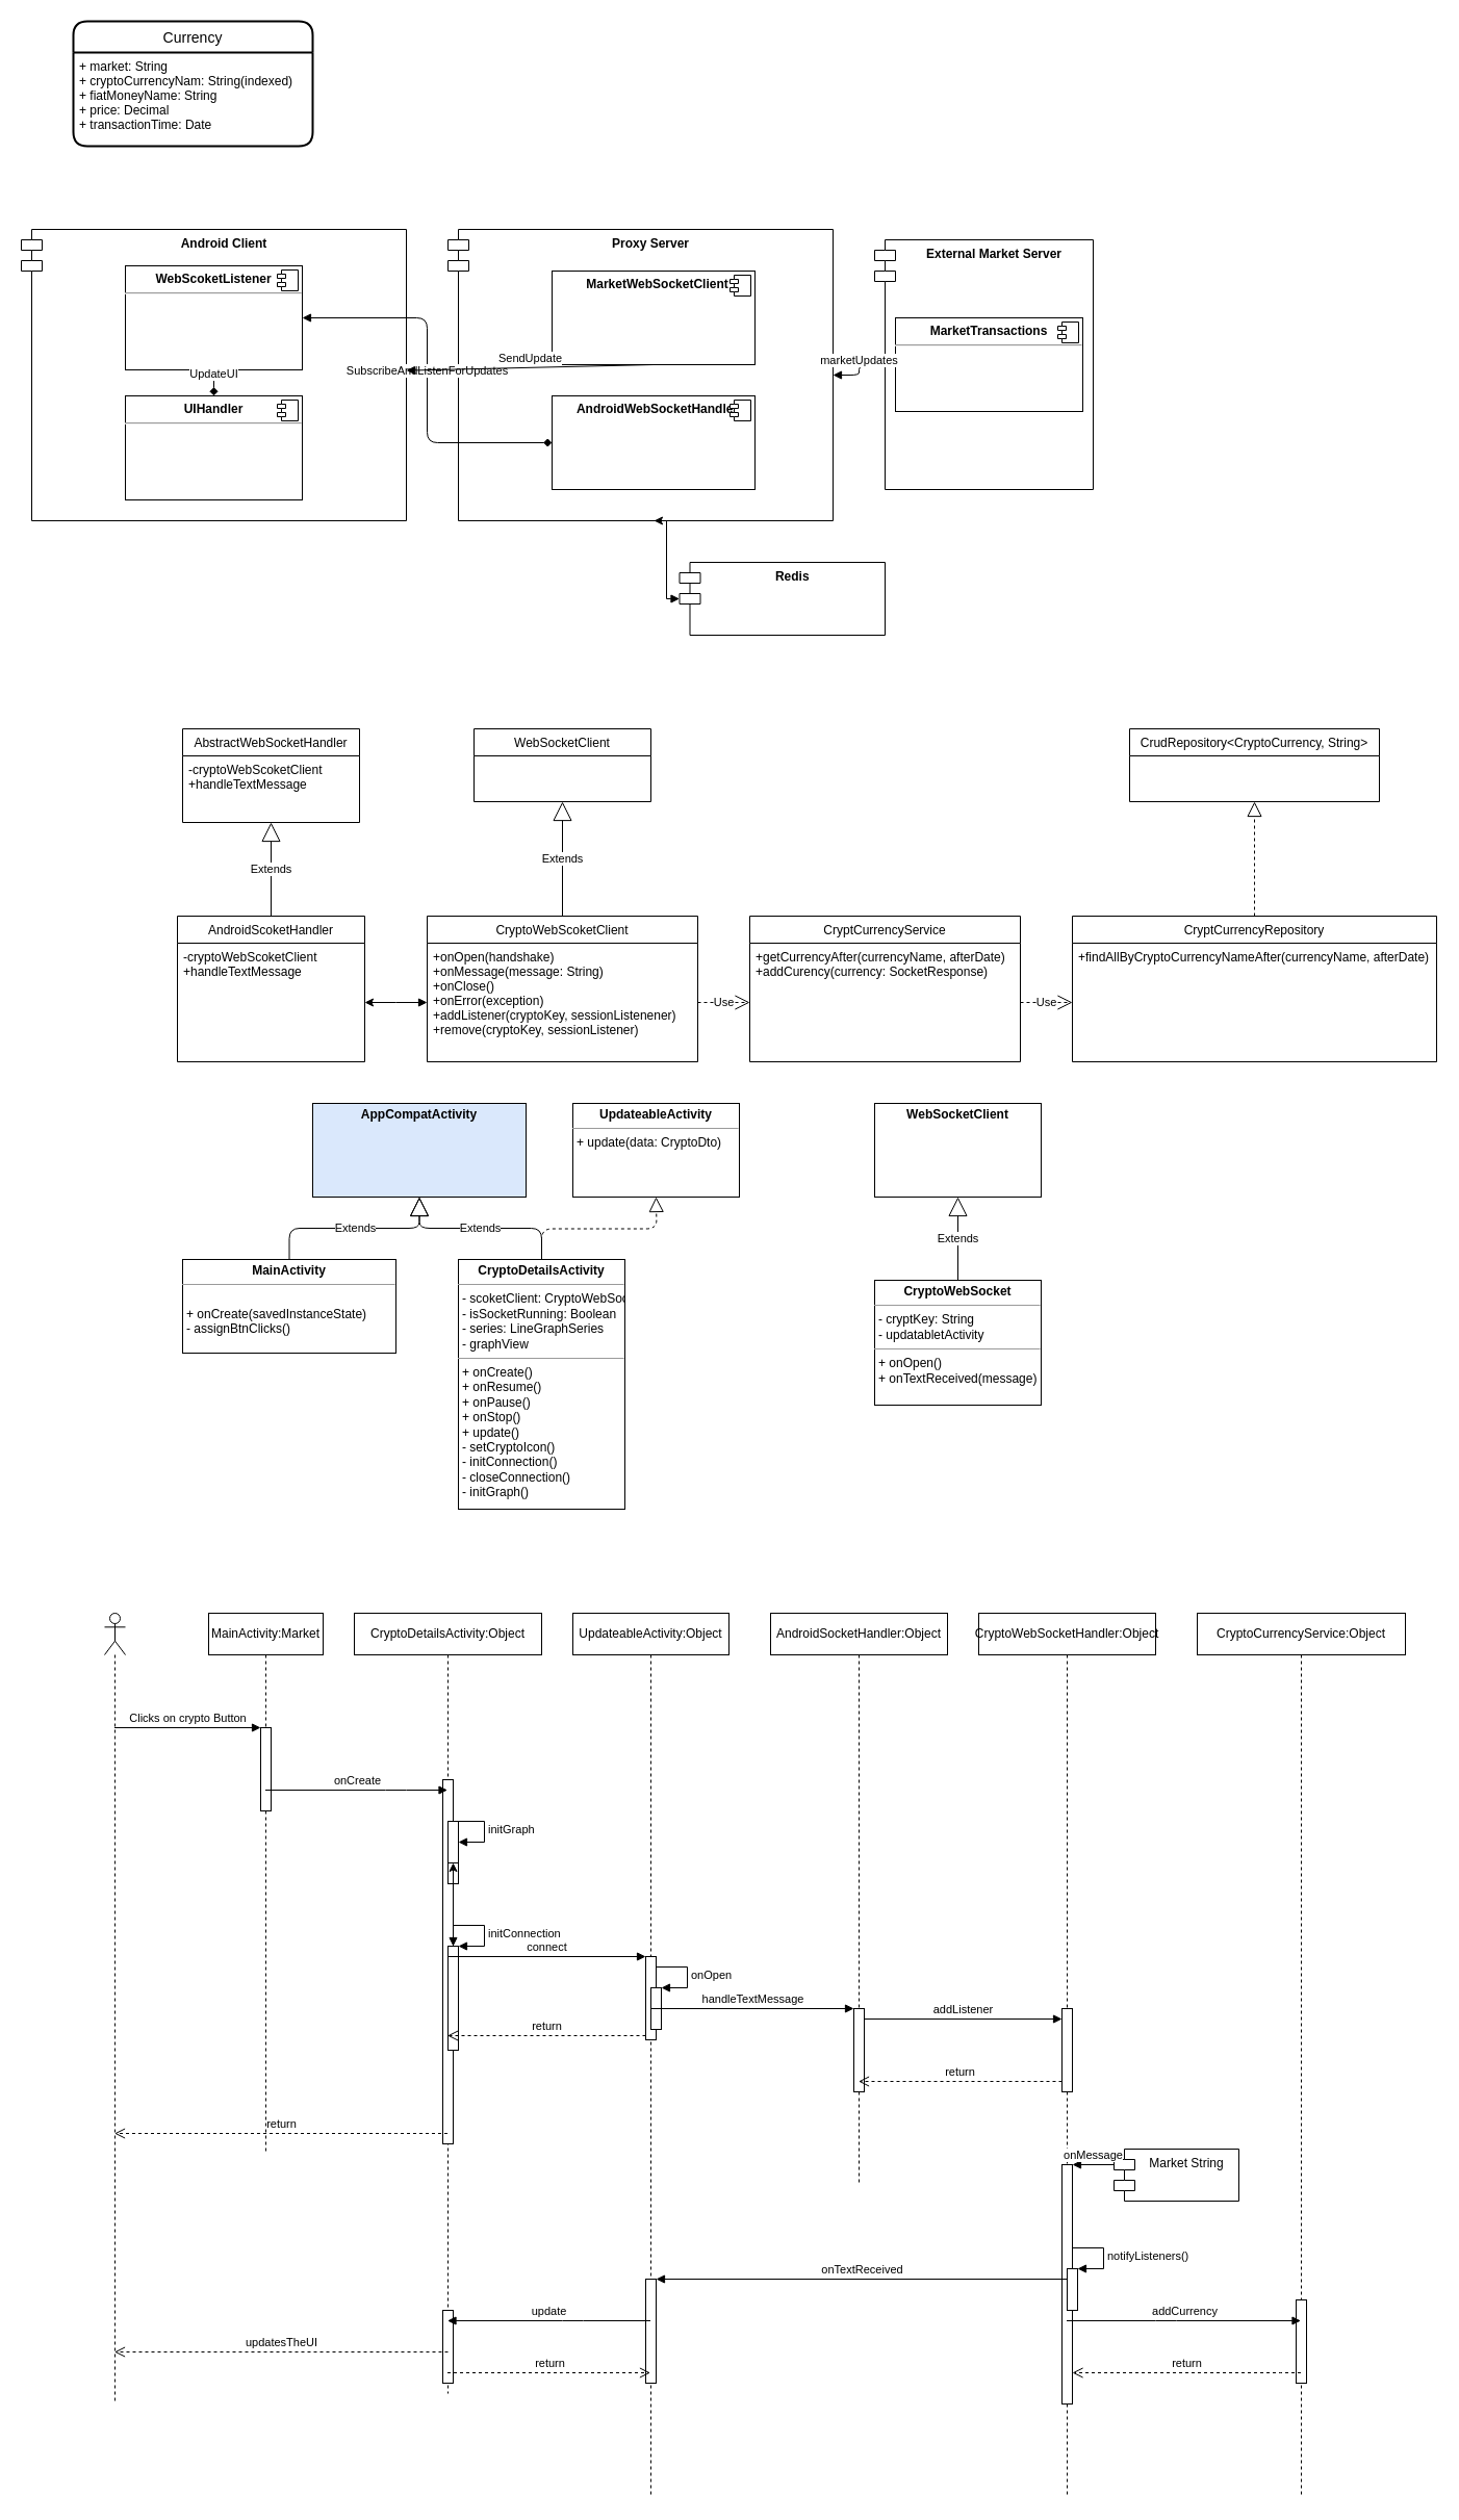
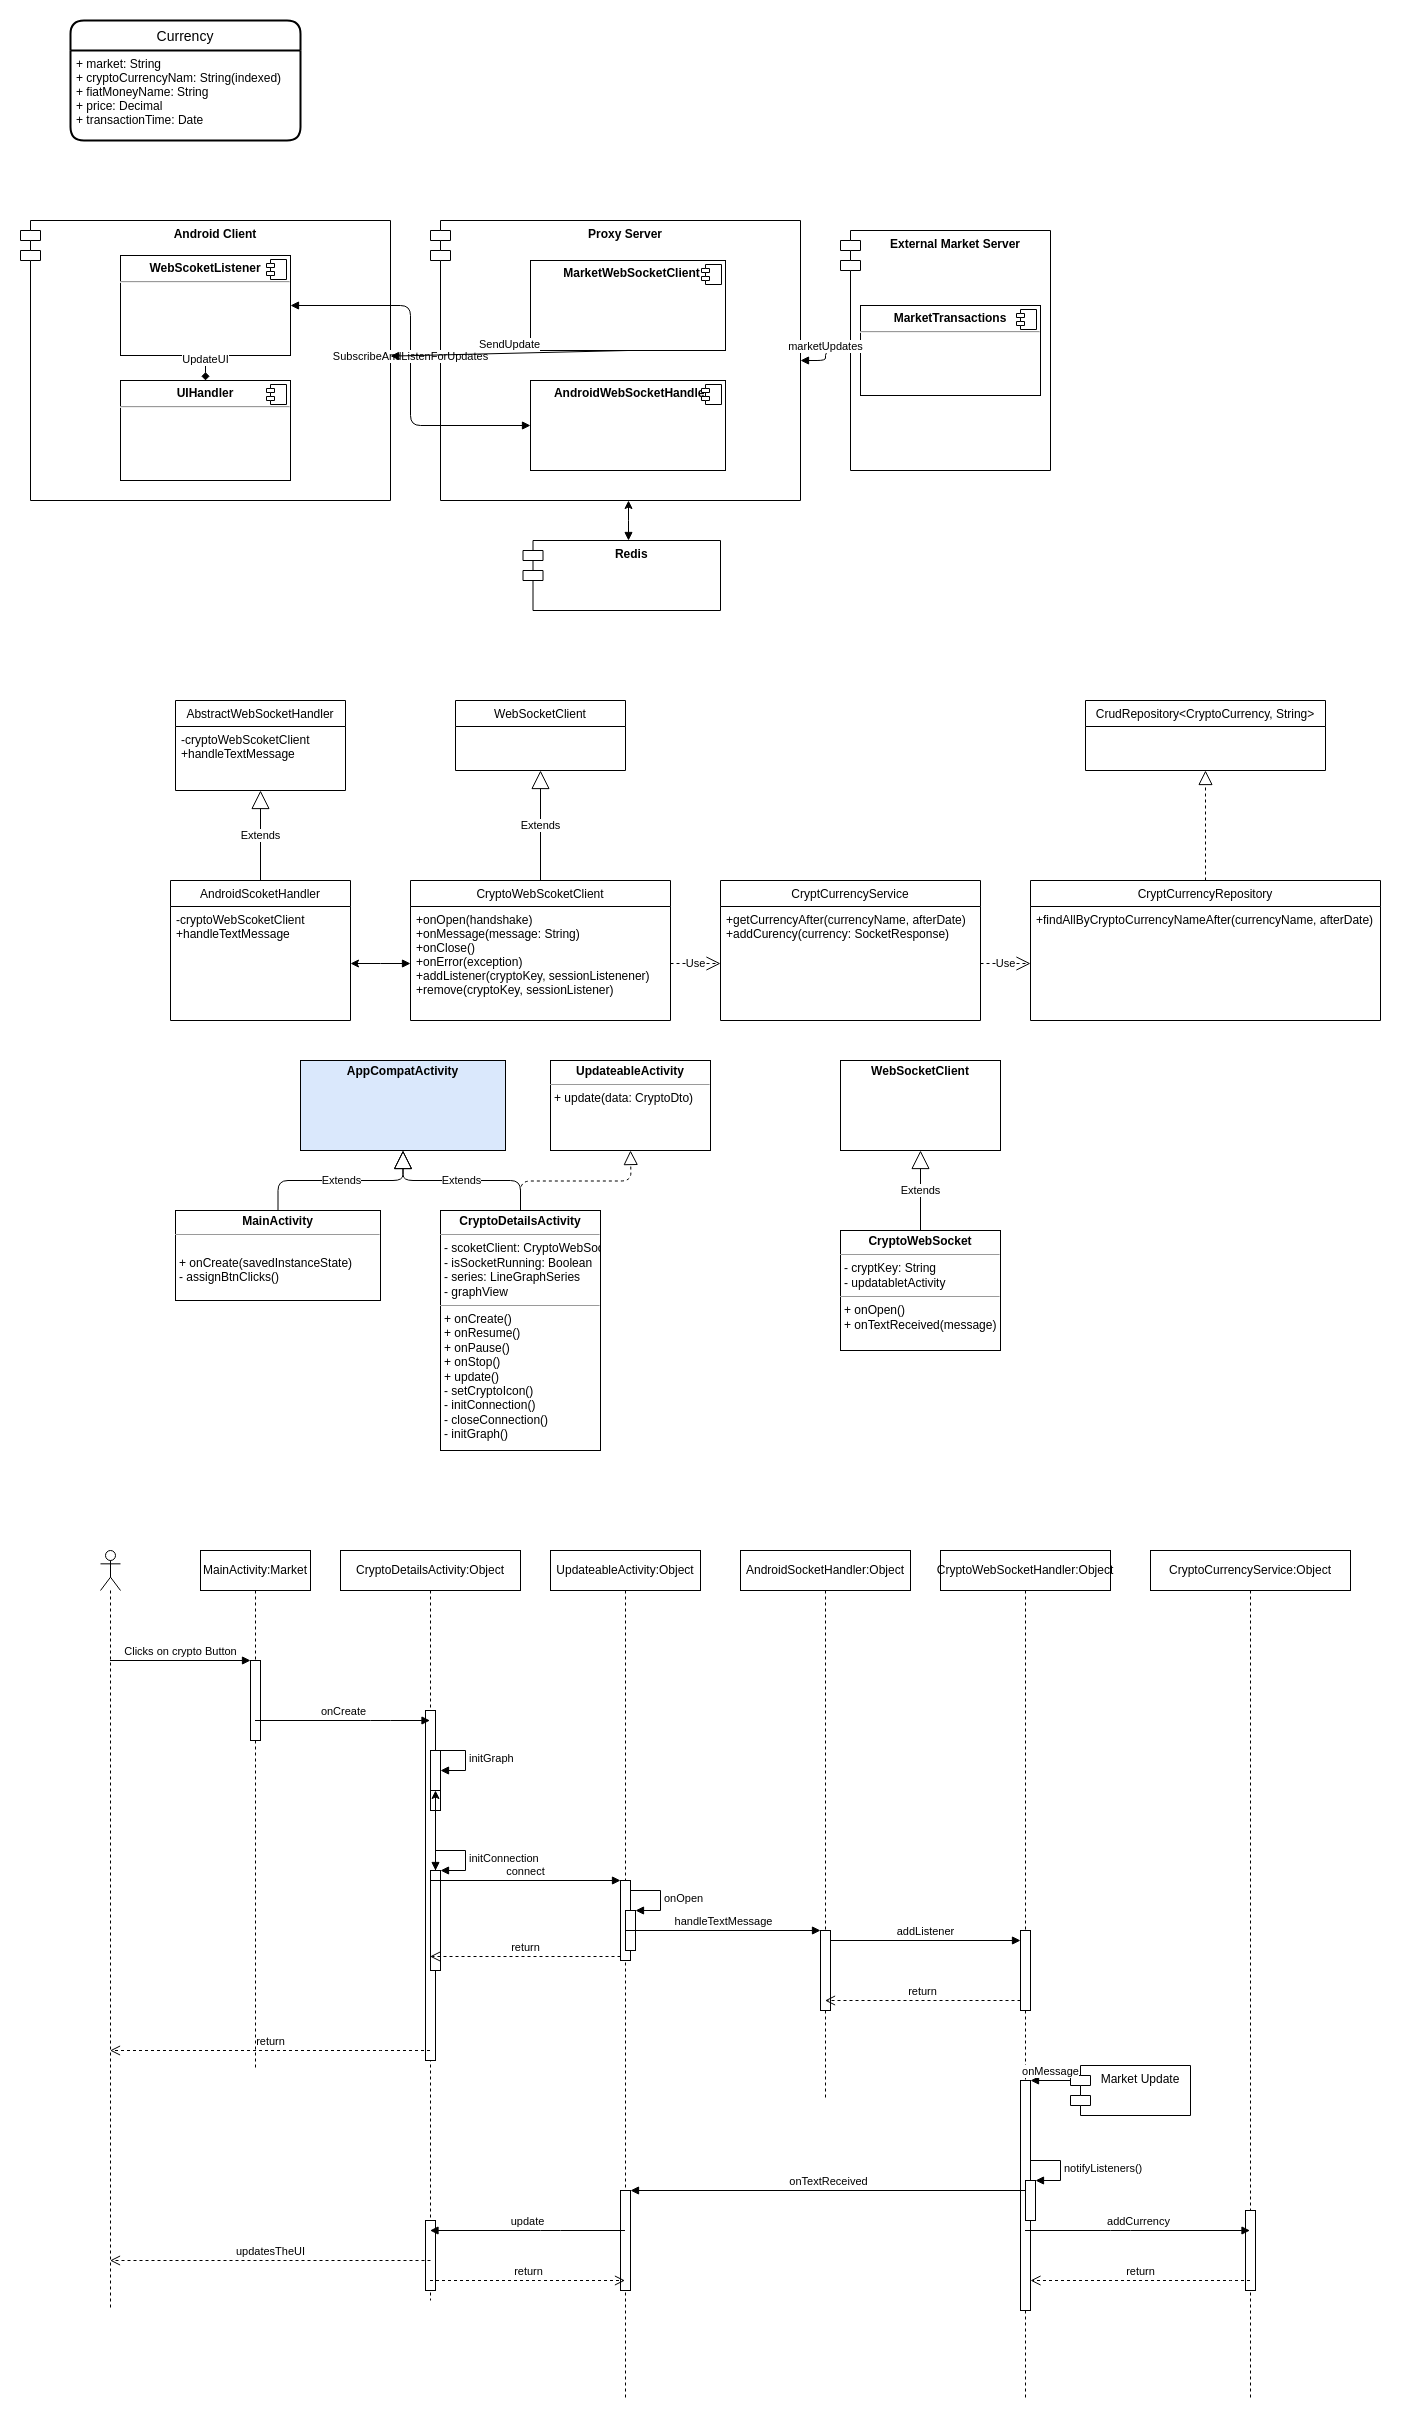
- <mxCell id="18" value="SubscribeAndListenForUpdates" style="html=1;verticalAlign=bottom;endArrow=diamond;entryX=0;entryY=0.5;entryDx=0;entryDy=0;exitX=1;exitY=0.5;exitDx=0;exitDy=0;edgeStyle=elbowEdgeStyle;startArrow=block;startFill=1;" edge="1" parent="1" source="5" target="13"><mxGeometry width="80" relative="1" as="geometry"><mxPoint x="330" y="330" as="sourcePoint" /><mxPoint x="410" y="330" as="targetPoint" /></mxGeometry></mxCell>
+ <mxCell id="18" value="SubscribeAndListenForUpdates" style="html=1;verticalAlign=bottom;endArrow=block;entryX=0;entryY=0.5;entryDx=0;entryDy=0;exitX=1;exitY=0.5;exitDx=0;exitDy=0;edgeStyle=elbowEdgeStyle;startArrow=block;startFill=1;" edge="1" parent="1" source="5" target="13"><mxGeometry width="80" relative="1" as="geometry"><mxPoint x="330" y="330" as="sourcePoint" /><mxPoint x="410" y="330" as="targetPoint" /></mxGeometry></mxCell>
- <mxCell id="39" value="Redis" style="shape=module;align=left;spacingLeft=20;align=center;verticalAlign=top;fontStyle=1" vertex="1" parent="1"><mxGeometry x="652.5" y="540" width="197.5" height="70" as="geometry" /></mxCell>
+ <mxCell id="39" value="Redis" style="shape=module;align=left;spacingLeft=20;align=center;verticalAlign=top;fontStyle=1" vertex="1" parent="1"><mxGeometry x="522.5" y="540" width="197.5" height="70" as="geometry" /></mxCell>
- <mxCell id="52" value="Market String" style="shape=module;align=left;spacingLeft=20;align=center;verticalAlign=top;" vertex="1" parent="1"><mxGeometry x="1070" y="2065" width="120" height="50" as="geometry" /></mxCell>
+ <mxCell id="52" value="Market Update" style="shape=module;align=left;spacingLeft=20;align=center;verticalAlign=top;" vertex="1" parent="1"><mxGeometry x="1070" y="2065" width="120" height="50" as="geometry" /></mxCell>
